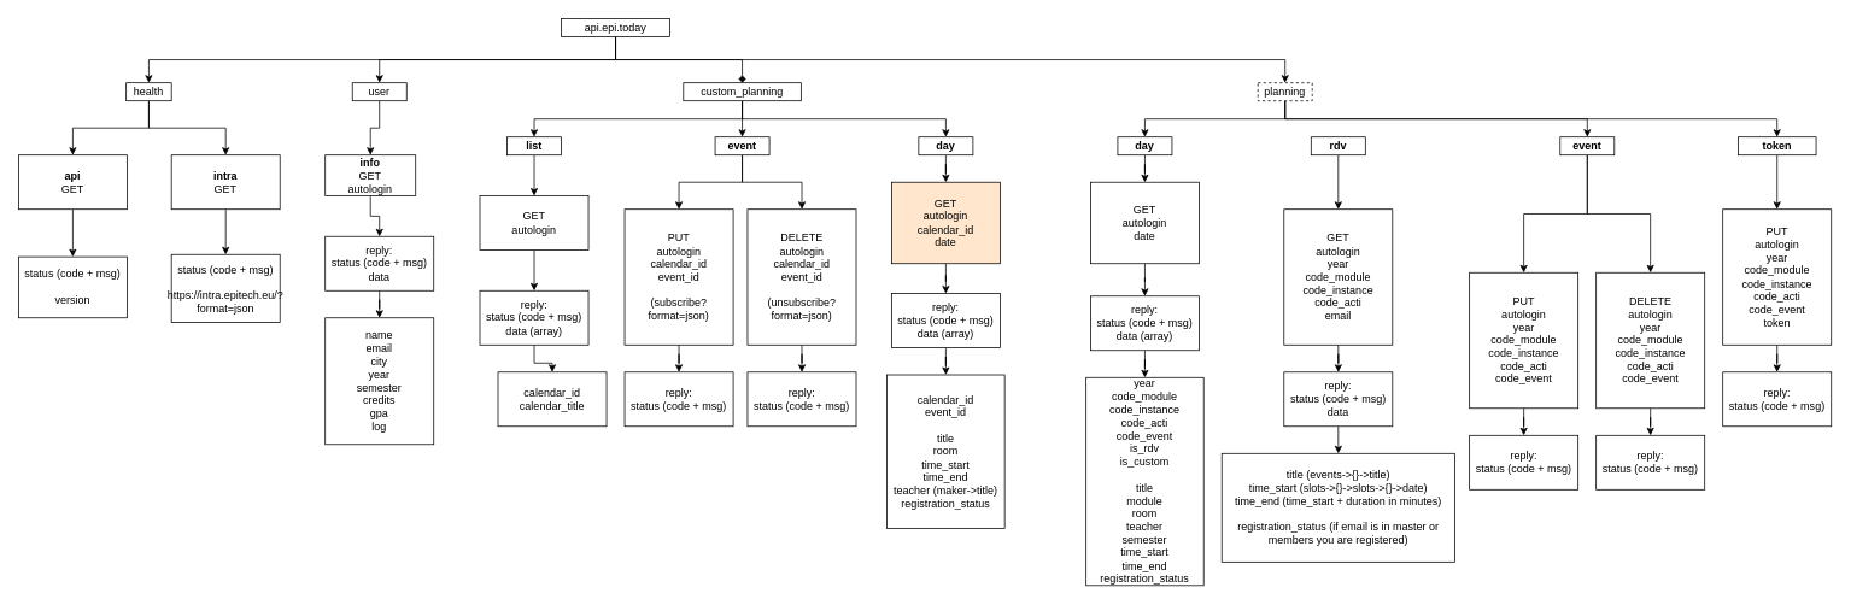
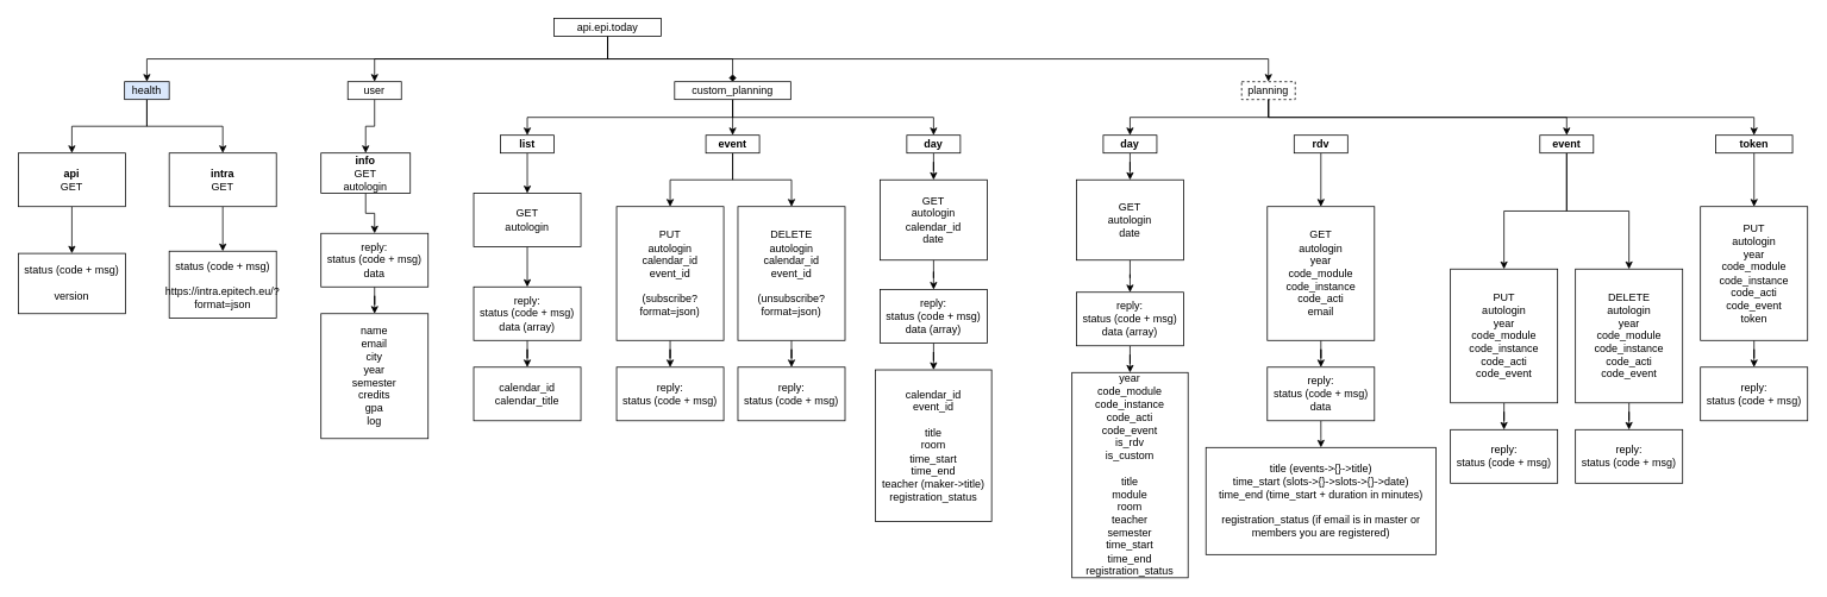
- <mxCell id="71" value="health" style="rounded=0;whiteSpace=wrap;html=1;" parent="1" vertex="1"><mxGeometry x="139" y="91" width="50" height="20" as="geometry" /></mxCell>
+ <mxCell id="71" value="health" style="rounded=0;whiteSpace=wrap;html=1;fillColor=#dae8fc;" parent="1" vertex="1"><mxGeometry x="139" y="91" width="50" height="20" as="geometry" /></mxCell>
- <mxCell id="42" value="GET&lt;br&gt;autologin&lt;br&gt;calendar_id&lt;br&gt;date" style="rounded=0;whiteSpace=wrap;html=1;fillColor=#ffe6cc;" parent="1" vertex="1"><mxGeometry x="985" y="201" width="120" height="90" as="geometry" /></mxCell>
+ <mxCell id="42" value="GET&lt;br&gt;autologin&lt;br&gt;calendar_id&lt;br&gt;date" style="rounded=0;whiteSpace=wrap;html=1;" parent="1" vertex="1"><mxGeometry x="985" y="201" width="120" height="90" as="geometry" /></mxCell>
- <mxCell id="67" value="calendar_id&lt;br&gt;calendar_title" style="rounded=0;whiteSpace=wrap;html=1;" parent="1" vertex="1"><mxGeometry x="550" y="411" width="120" height="60" as="geometry" /></mxCell>
+ <mxCell id="67" value="calendar_id&lt;br&gt;calendar_title" style="rounded=0;whiteSpace=wrap;html=1;" parent="1" vertex="1"><mxGeometry x="530" y="411" width="120" height="60" as="geometry" /></mxCell>
